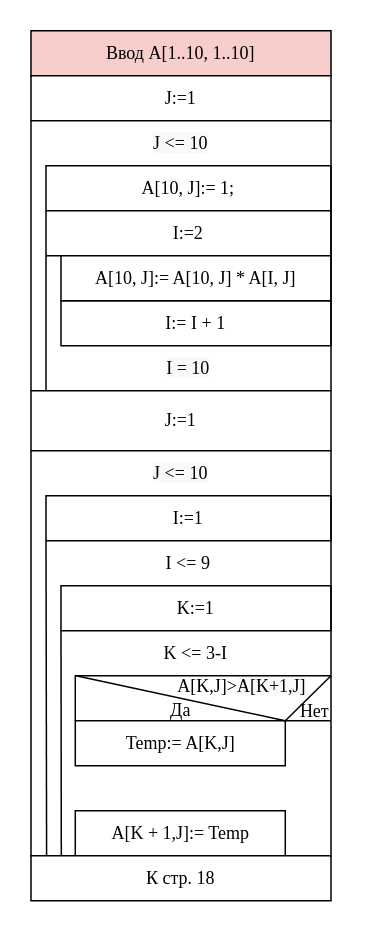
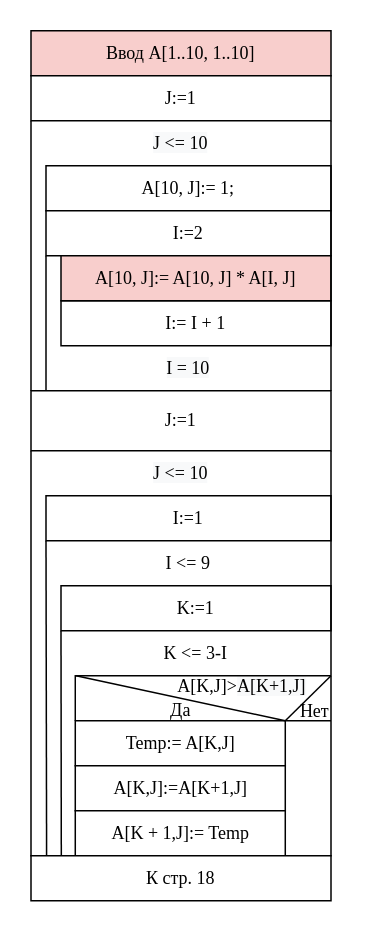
- <mxCell id="8" value="&lt;span style=&quot;font-size: 12px&quot;&gt;A[10, J]:= A[10, J] * A[I, J]&lt;/span&gt;" style="rounded=0;whiteSpace=wrap;html=1;fontSize=12;fontFamily=Times New Roman;verticalAlign=middle;align=center;" parent="1" vertex="1"><mxGeometry x="40" y="170" width="180" height="30" as="geometry" /></mxCell>
+ <mxCell id="8" value="&lt;span style=&quot;font-size: 12px&quot;&gt;A[10, J]:= A[10, J] * A[I, J]&lt;/span&gt;" style="rounded=0;whiteSpace=wrap;html=1;fontSize=12;fontFamily=Times New Roman;verticalAlign=middle;align=center;fillColor=#f8cecc;" parent="1" vertex="1"><mxGeometry x="40" y="170" width="180" height="30" as="geometry" /></mxCell>
+ <mxCell id="21" value="A[K,J]:=A[K+1,J]" style="rounded=0;whiteSpace=wrap;html=1;fontSize=12;fontFamily=Times New Roman;verticalAlign=middle;align=center;" parent="1" vertex="1"><mxGeometry x="49.52" y="510" width="140" height="30" as="geometry" /></mxCell>
